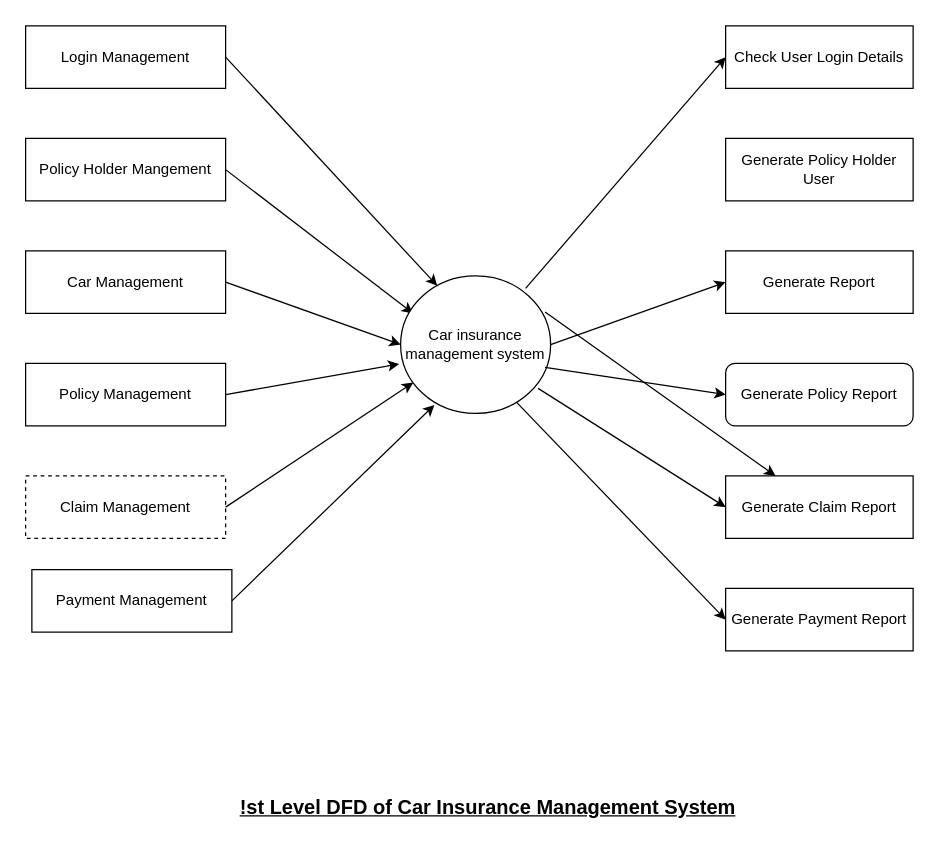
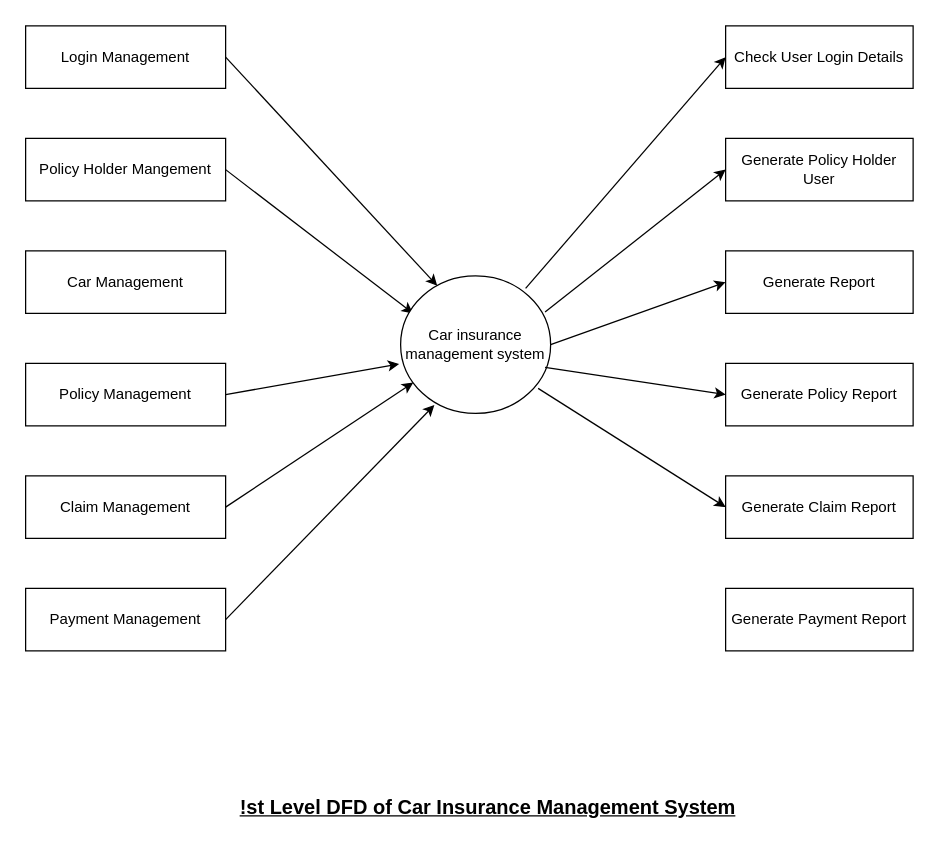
- <mxCell id="16" value="" style="endArrow=classic;html=1;rounded=0;exitX=1;exitY=0.5;exitDx=0;exitDy=0;entryX=0;entryY=0.5;entryDx=0;entryDy=0;" parent="1" source="4" target="21" edge="1"><mxGeometry width="50" height="50" relative="1" as="geometry"><mxPoint x="350" y="310" as="sourcePoint" /><mxPoint x="400" y="260" as="targetPoint" /></mxGeometry></mxCell>
- <mxCell id="11" value="Generate Policy Report" style="html=1;dashed=0;whiteSpace=wrap;rounded=1;" parent="1" vertex="1"><mxGeometry x="580" y="290" width="150" height="50" as="geometry" /></mxCell>
+ <mxCell id="11" value="Generate Policy Report" style="html=1;dashed=0;whiteSpace=wrap;" parent="1" vertex="1"><mxGeometry x="580" y="290" width="150" height="50" as="geometry" /></mxCell>
- <mxCell id="22" value="" style="endArrow=classic;html=1;rounded=0;exitX=0.963;exitY=0.263;exitDx=0;exitDy=0;exitPerimeter=0;" parent="1" source="21" target="12" edge="1"><mxGeometry width="50" height="50" relative="1" as="geometry"><mxPoint x="350" y="310" as="sourcePoint" /><mxPoint x="400" y="260" as="targetPoint" /></mxGeometry></mxCell>
+ <mxCell id="22" value="" style="endArrow=classic;html=1;rounded=0;entryX=0;entryY=0.5;entryDx=0;entryDy=0;exitX=0.963;exitY=0.263;exitDx=0;exitDy=0;exitPerimeter=0;" parent="1" source="21" target="9" edge="1"><mxGeometry width="50" height="50" relative="1" as="geometry"><mxPoint x="350" y="310" as="sourcePoint" /><mxPoint x="400" y="260" as="targetPoint" /></mxGeometry></mxCell>
- <mxCell id="3" value="Claim Management" style="rounded=0;whiteSpace=wrap;html=1;dashed=1;" parent="1" vertex="1"><mxGeometry x="20" y="380" width="160" height="50" as="geometry" /></mxCell>
+ <mxCell id="3" value="Claim Management" style="rounded=0;whiteSpace=wrap;html=1;" parent="1" vertex="1"><mxGeometry x="20" y="380" width="160" height="50" as="geometry" /></mxCell>
- <mxCell id="27" value="" style="endArrow=classic;html=1;rounded=0;entryX=0;entryY=0.5;entryDx=0;entryDy=0;exitX=0.775;exitY=0.922;exitDx=0;exitDy=0;exitPerimeter=0;" parent="1" source="21" target="13" edge="1"><mxGeometry width="50" height="50" relative="1" as="geometry"><mxPoint x="350" y="310" as="sourcePoint" /><mxPoint x="400" y="260" as="targetPoint" /></mxGeometry></mxCell>
- <mxCell id="6" value="Payment Management" style="rounded=0;whiteSpace=wrap;html=1;" parent="1" vertex="1"><mxGeometry x="25" y="455" width="160" height="50" as="geometry" /></mxCell>
+ <mxCell id="6" value="Payment Management" style="rounded=0;whiteSpace=wrap;html=1;" parent="1" vertex="1"><mxGeometry x="20" y="470" width="160" height="50" as="geometry" /></mxCell>
